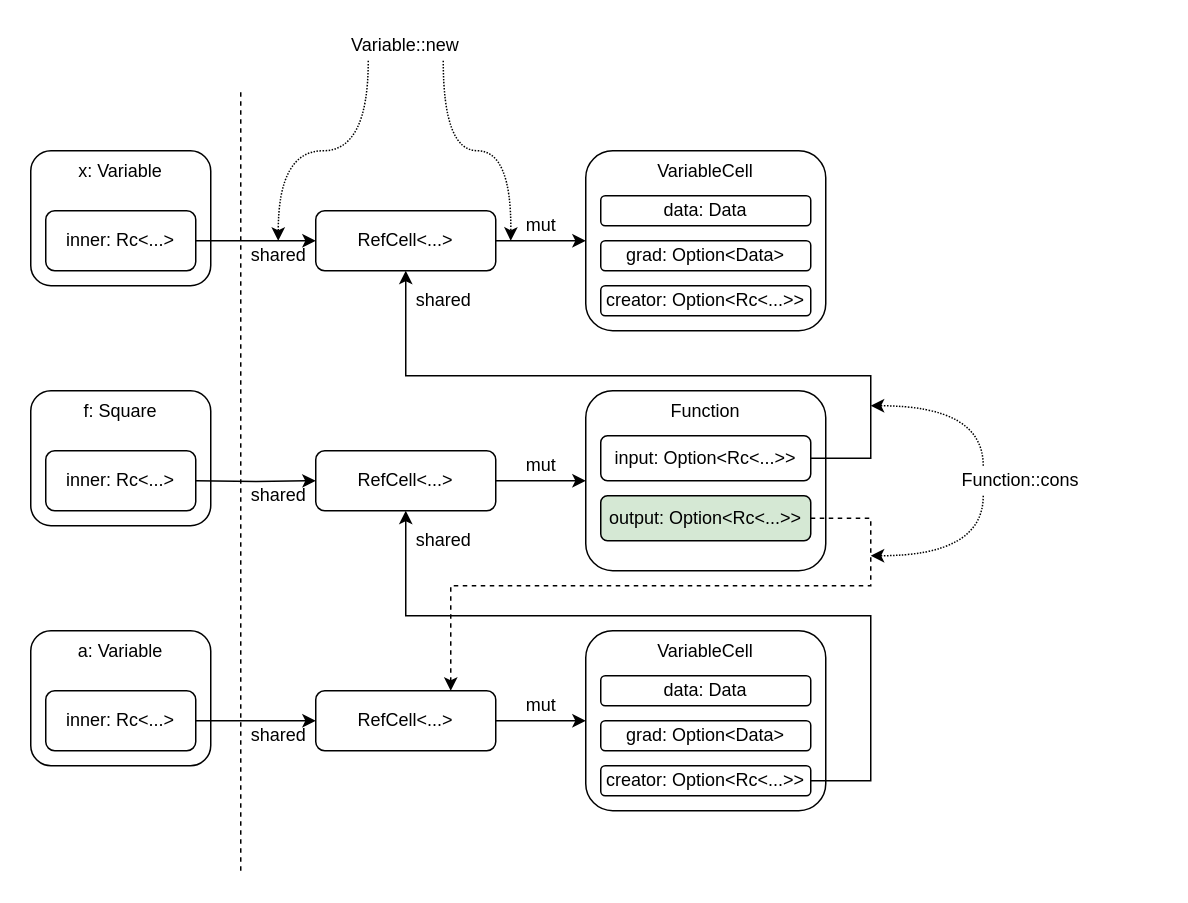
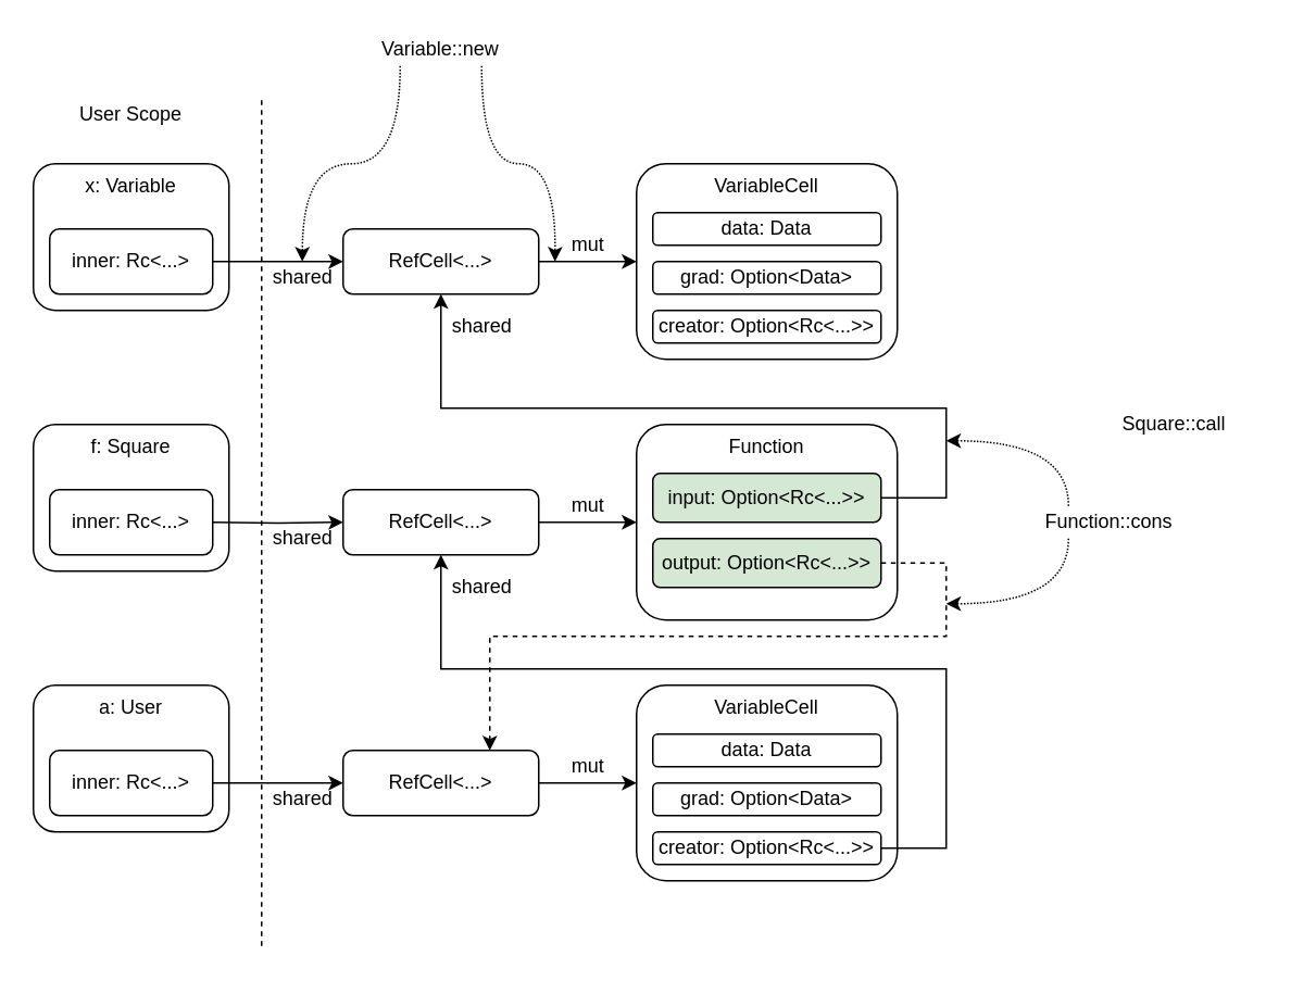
+ <mxCell id="32" value="User Scope" style="text;html=1;strokeColor=none;fillColor=none;align=center;verticalAlign=middle;whiteSpace=wrap;rounded=0;" vertex="1" parent="1"><mxGeometry x="20" y="60" width="120" height="20" as="geometry" /></mxCell>
+ <mxCell id="47" value="Square::call" style="text;html=1;strokeColor=none;fillColor=none;align=center;verticalAlign=middle;whiteSpace=wrap;rounded=0;" vertex="1" parent="1"><mxGeometry x="670" y="250" width="100" height="20" as="geometry" /></mxCell>
- <mxCell id="17" value="input: Option&amp;lt;Rc&amp;lt;...&amp;gt;&amp;gt;" style="rounded=1;whiteSpace=wrap;html=1;" vertex="1" parent="1"><mxGeometry x="400" y="290" width="140" height="30" as="geometry" /></mxCell>
+ <mxCell id="17" value="input: Option&amp;lt;Rc&amp;lt;...&amp;gt;&amp;gt;" style="rounded=1;whiteSpace=wrap;html=1;fillColor=#d5e8d4;" vertex="1" parent="1"><mxGeometry x="400" y="290" width="140" height="30" as="geometry" /></mxCell>
- <mxCell id="21" value="a: Variable" style="rounded=1;whiteSpace=wrap;html=1;verticalAlign=top;" vertex="1" parent="1"><mxGeometry x="20" y="420" width="120" height="90" as="geometry" /></mxCell>
+ <mxCell id="21" value="a: User" style="rounded=1;whiteSpace=wrap;html=1;verticalAlign=top;" vertex="1" parent="1"><mxGeometry x="20" y="420" width="120" height="90" as="geometry" /></mxCell>
